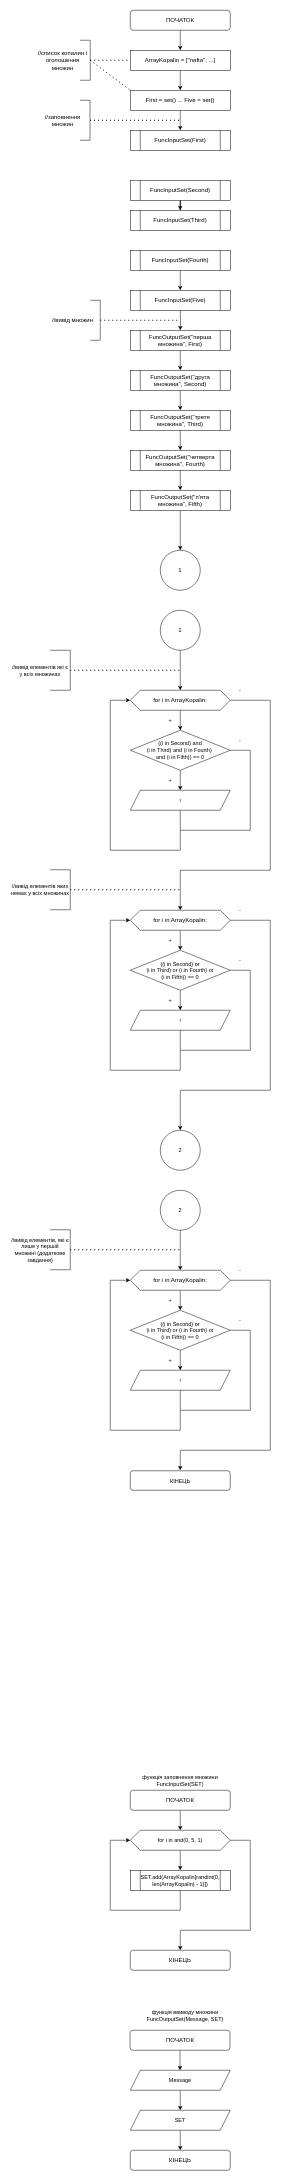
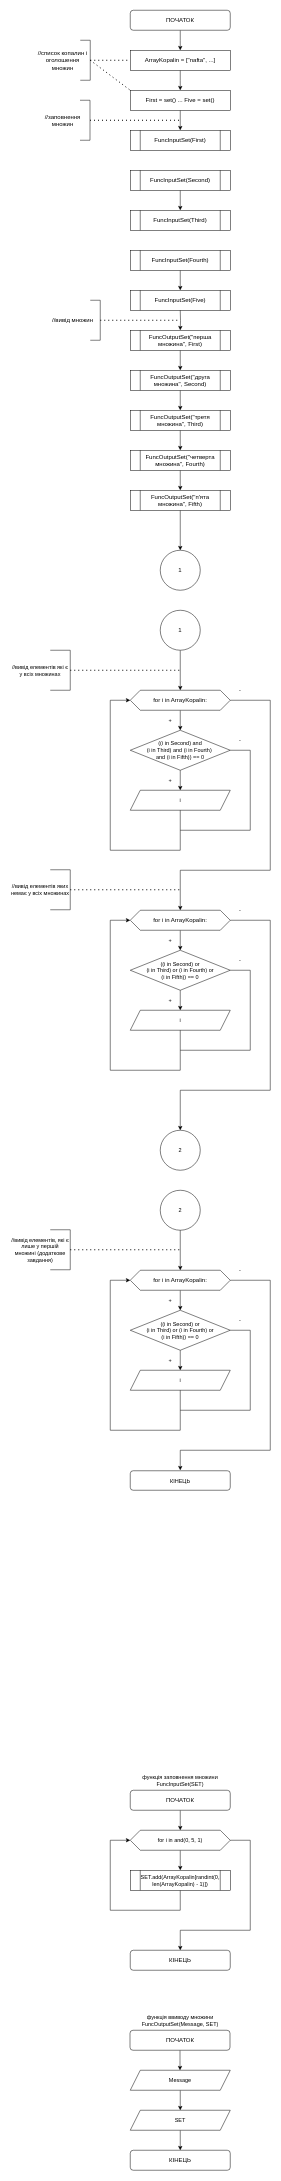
- <mxCell id="10" value="FuncInputSet(Second)" style="shape=process;whiteSpace=wrap;html=1;backgroundOutline=1;" parent="1" vertex="1"><mxGeometry x="260" y="360" width="200" height="40" as="geometry" /></mxCell>
+ <mxCell id="10" value="FuncInputSet(Second)" style="shape=process;whiteSpace=wrap;html=1;backgroundOutline=1;" parent="1" vertex="1"><mxGeometry x="260" y="340" width="200" height="40" as="geometry" /></mxCell>
- <mxCell id="124" value="функція ввиводу множини&lt;br&gt;FuncOutputSet(Message, SET)" style="text;html=1;strokeColor=none;fillColor=none;align=center;verticalAlign=middle;whiteSpace=wrap;rounded=0;fontSize=11;" parent="1" vertex="1"><mxGeometry x="269.5" y="4010" width="200" height="40" as="geometry" /></mxCell>
+ <mxCell id="124" value="функція ввиводу множини&lt;br&gt;FuncOutputSet(Message, SET)" style="text;html=1;strokeColor=none;fillColor=none;align=center;verticalAlign=middle;whiteSpace=wrap;rounded=0;fontSize=11;" parent="1" vertex="1"><mxGeometry x="259.5" y="4020" width="200" height="40" as="geometry" /></mxCell>
